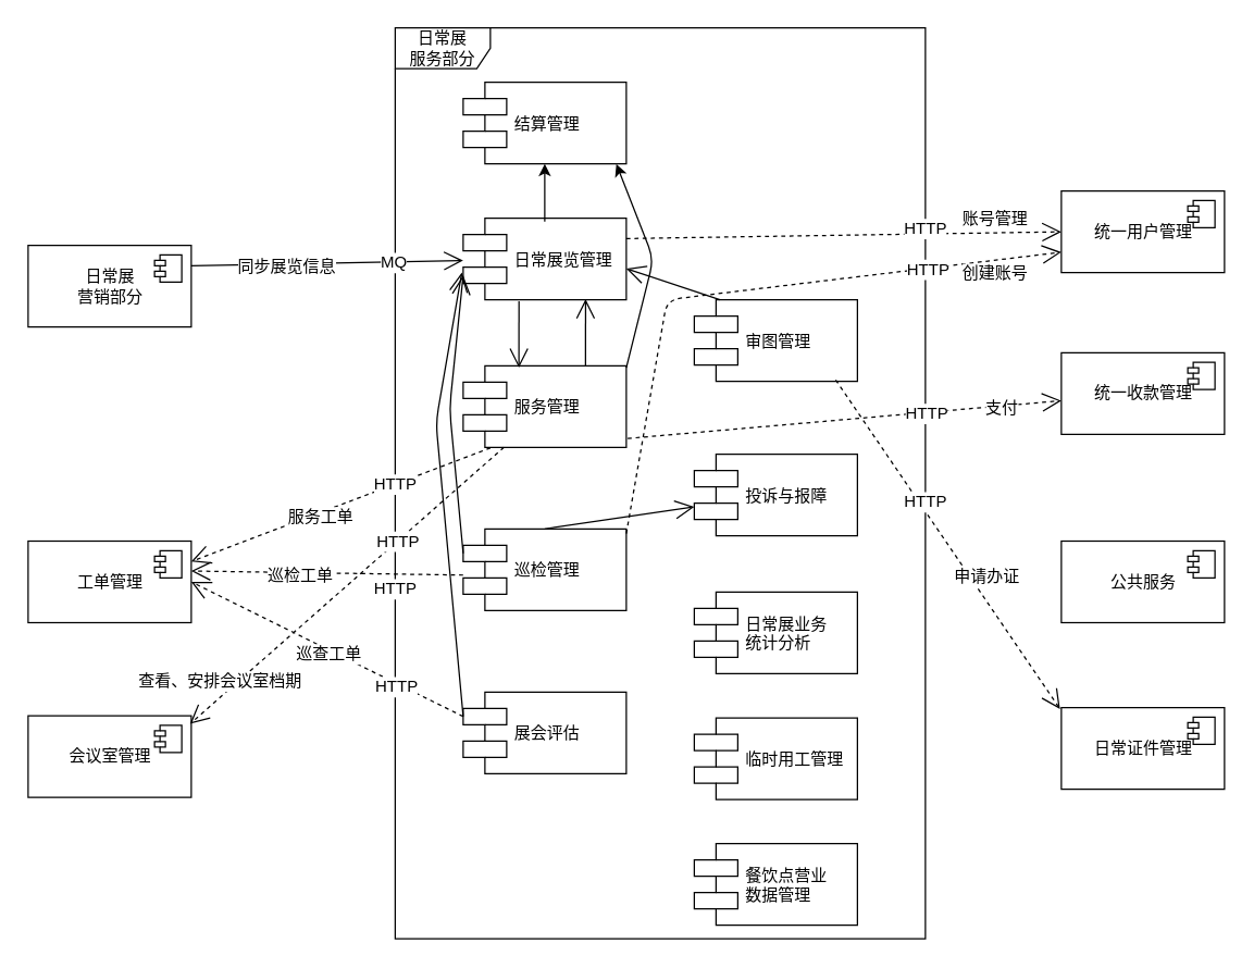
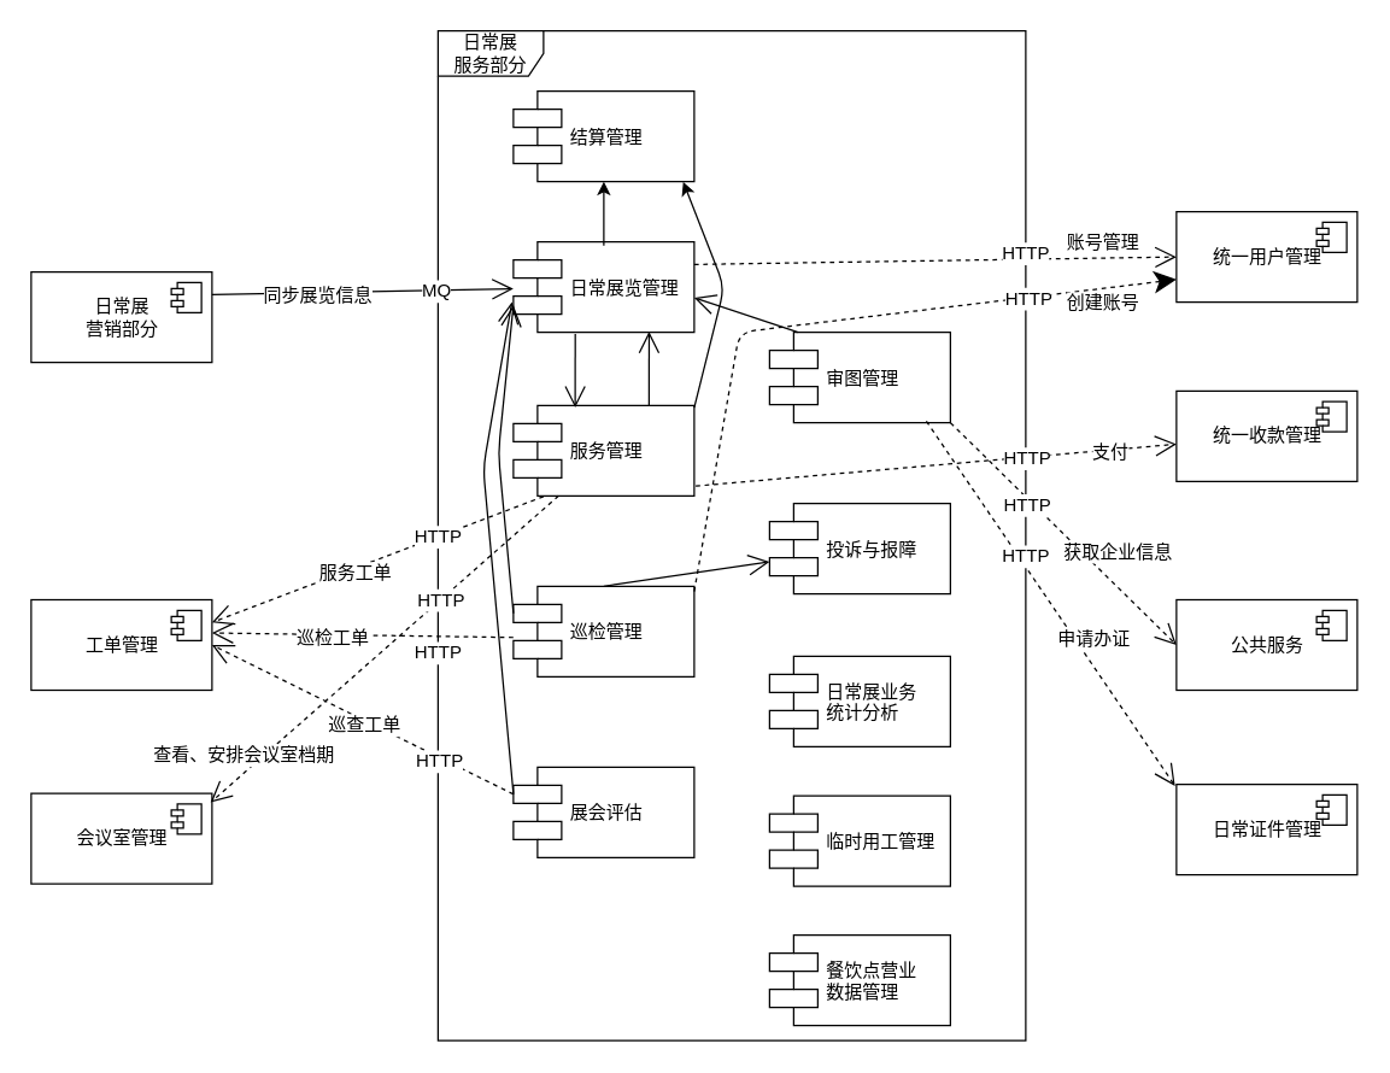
- <mxCell id="57" value="" style="endArrow=open;endFill=1;endSize=12;html=1;entryX=0;entryY=0.75;entryDx=0;entryDy=0;exitX=1;exitY=0.058;exitDx=0;exitDy=0;dashed=1;exitPerimeter=0;" parent="1" source="7" target="24" edge="1"><mxGeometry width="160" relative="1" as="geometry"><mxPoint x="470" y="185" as="sourcePoint" /><mxPoint x="790" y="180" as="targetPoint" /><Array as="points"><mxPoint x="490" y="220" /></Array></mxGeometry></mxCell>
+ <mxCell id="57" value="" style="endArrow=classic;endFill=1;endSize=12;html=1;entryX=0;entryY=0.75;entryDx=0;entryDy=0;exitX=1;exitY=0.058;exitDx=0;exitDy=0;dashed=1;exitPerimeter=0;" parent="1" source="7" target="24" edge="1"><mxGeometry width="160" relative="1" as="geometry"><mxPoint x="470" y="185" as="sourcePoint" /><mxPoint x="790" y="180" as="targetPoint" /><Array as="points"><mxPoint x="490" y="220" /></Array></mxGeometry></mxCell>
+ <mxCell id="15" value="" style="endArrow=open;endFill=1;endSize=12;html=1;entryX=0;entryY=0.5;entryDx=0;entryDy=0;exitX=1;exitY=1;exitDx=0;exitDy=0;dashed=1;exitPerimeter=0;" parent="1" source="5" target="18" edge="1"><mxGeometry width="160" relative="1" as="geometry"><mxPoint x="640" y="264.5" as="sourcePoint" /><mxPoint x="755" y="359.98" as="targetPoint" /></mxGeometry></mxCell>
+ <mxCell id="16" value="获取企业信息" style="text;html=1;resizable=0;points=[];align=center;verticalAlign=middle;labelBackgroundColor=#ffffff;" parent="15" vertex="1" connectable="0"><mxGeometry x="0.167" relative="1" as="geometry"><mxPoint x="23" y="-1" as="offset" /></mxGeometry></mxCell>
+ <mxCell id="17" value="HTTP" style="text;html=1;resizable=0;points=[];align=center;verticalAlign=middle;labelBackgroundColor=#ffffff;" parent="15" vertex="1" connectable="0"><mxGeometry x="-0.206" y="1" relative="1" as="geometry"><mxPoint x="-10" y="-4" as="offset" /></mxGeometry></mxCell>
